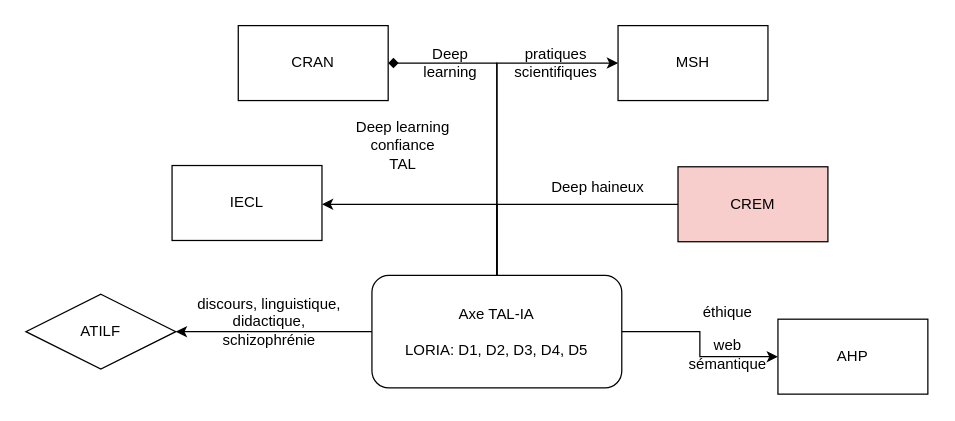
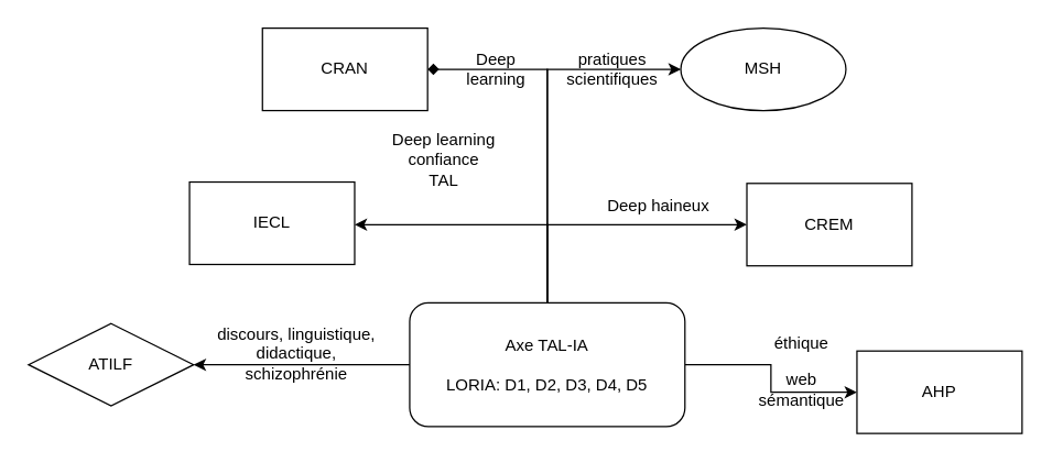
- <mxCell id="20" value="MSH" style="rounded=0;whiteSpace=wrap;html=1;" vertex="1" parent="1"><mxGeometry x="494" y="20" width="120" height="60" as="geometry" /></mxCell>
+ <mxCell id="20" value="MSH" style="ellipse;whiteSpace=wrap;html=1;" vertex="1" parent="1"><mxGeometry x="494" y="20" width="120" height="60" as="geometry" /></mxCell>
- <mxCell id="4" style="edgeStyle=orthogonalEdgeStyle;rounded=0;orthogonalLoop=1;jettySize=auto;html=1;entryX=0;entryY=0.5;entryDx=0;entryDy=0;endArrow=none;" parent="1" source="8" target="11" edge="1"><mxGeometry relative="1" as="geometry"><Array as="points"><mxPoint x="397" y="163" /></Array></mxGeometry></mxCell>
+ <mxCell id="4" style="edgeStyle=orthogonalEdgeStyle;rounded=0;orthogonalLoop=1;jettySize=auto;html=1;entryX=0;entryY=0.5;entryDx=0;entryDy=0;" parent="1" source="8" target="11" edge="1"><mxGeometry relative="1" as="geometry"><Array as="points"><mxPoint x="397" y="163" /></Array></mxGeometry></mxCell>
- <mxCell id="11" value="CREM" style="rounded=0;whiteSpace=wrap;html=1;fillColor=#f8cecc;" parent="1" vertex="1"><mxGeometry x="542" y="133" width="120" height="60" as="geometry" /></mxCell>
+ <mxCell id="11" value="CREM" style="rounded=0;whiteSpace=wrap;html=1;" parent="1" vertex="1"><mxGeometry x="542" y="133" width="120" height="60" as="geometry" /></mxCell>
